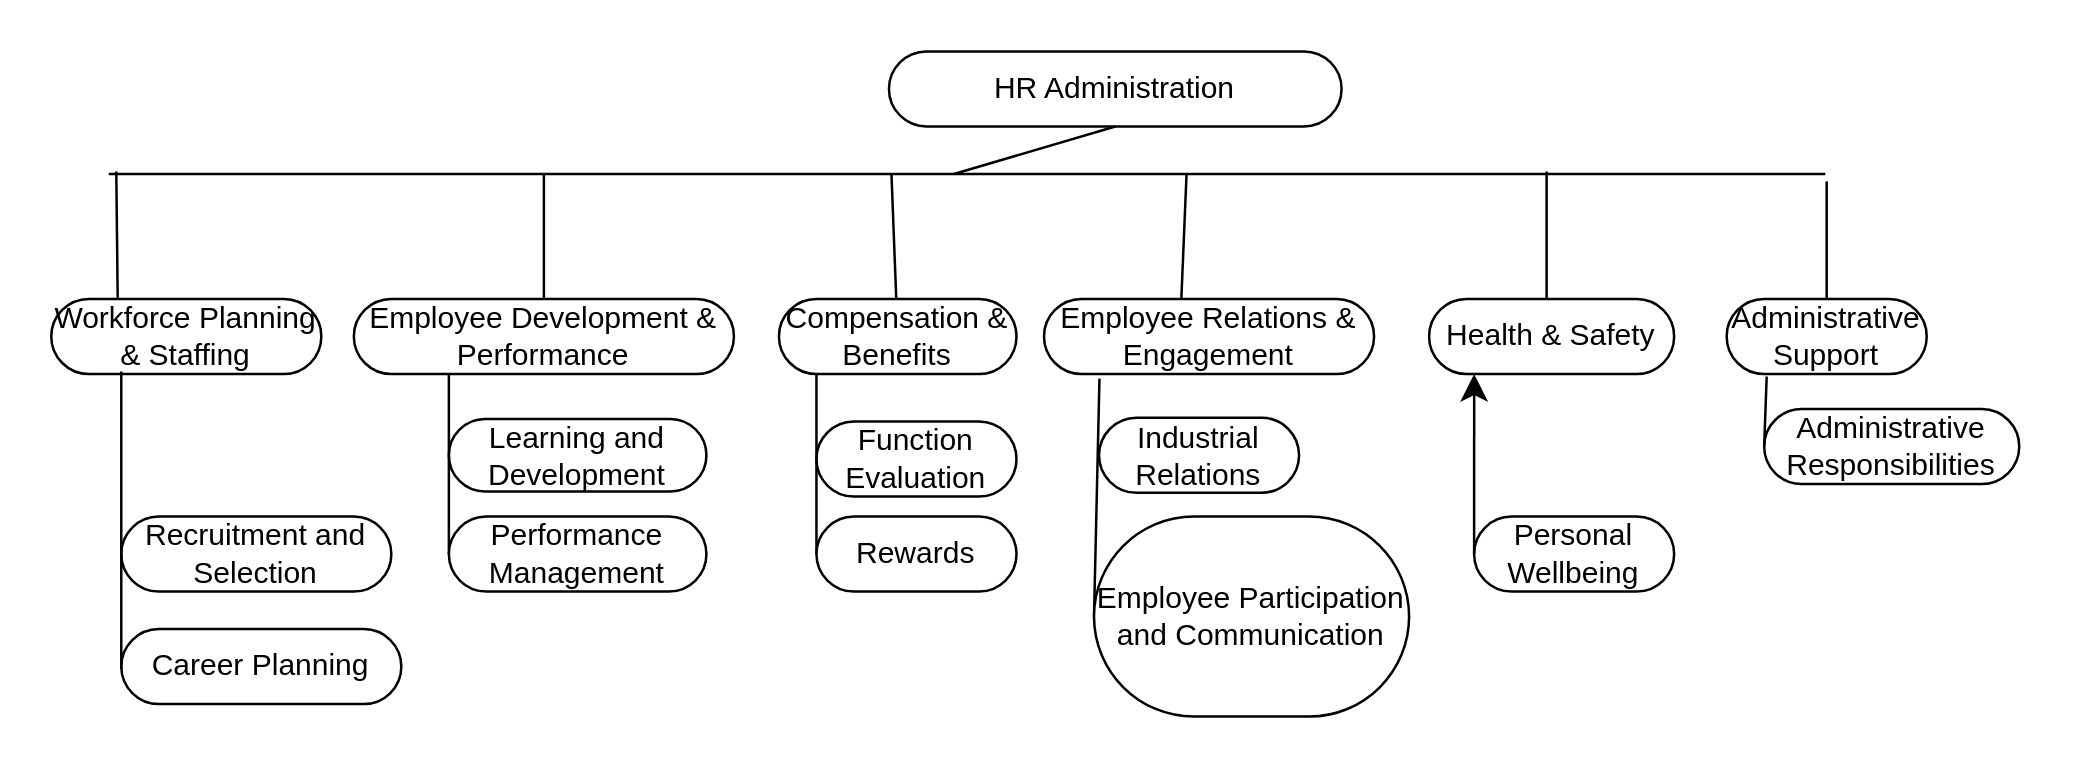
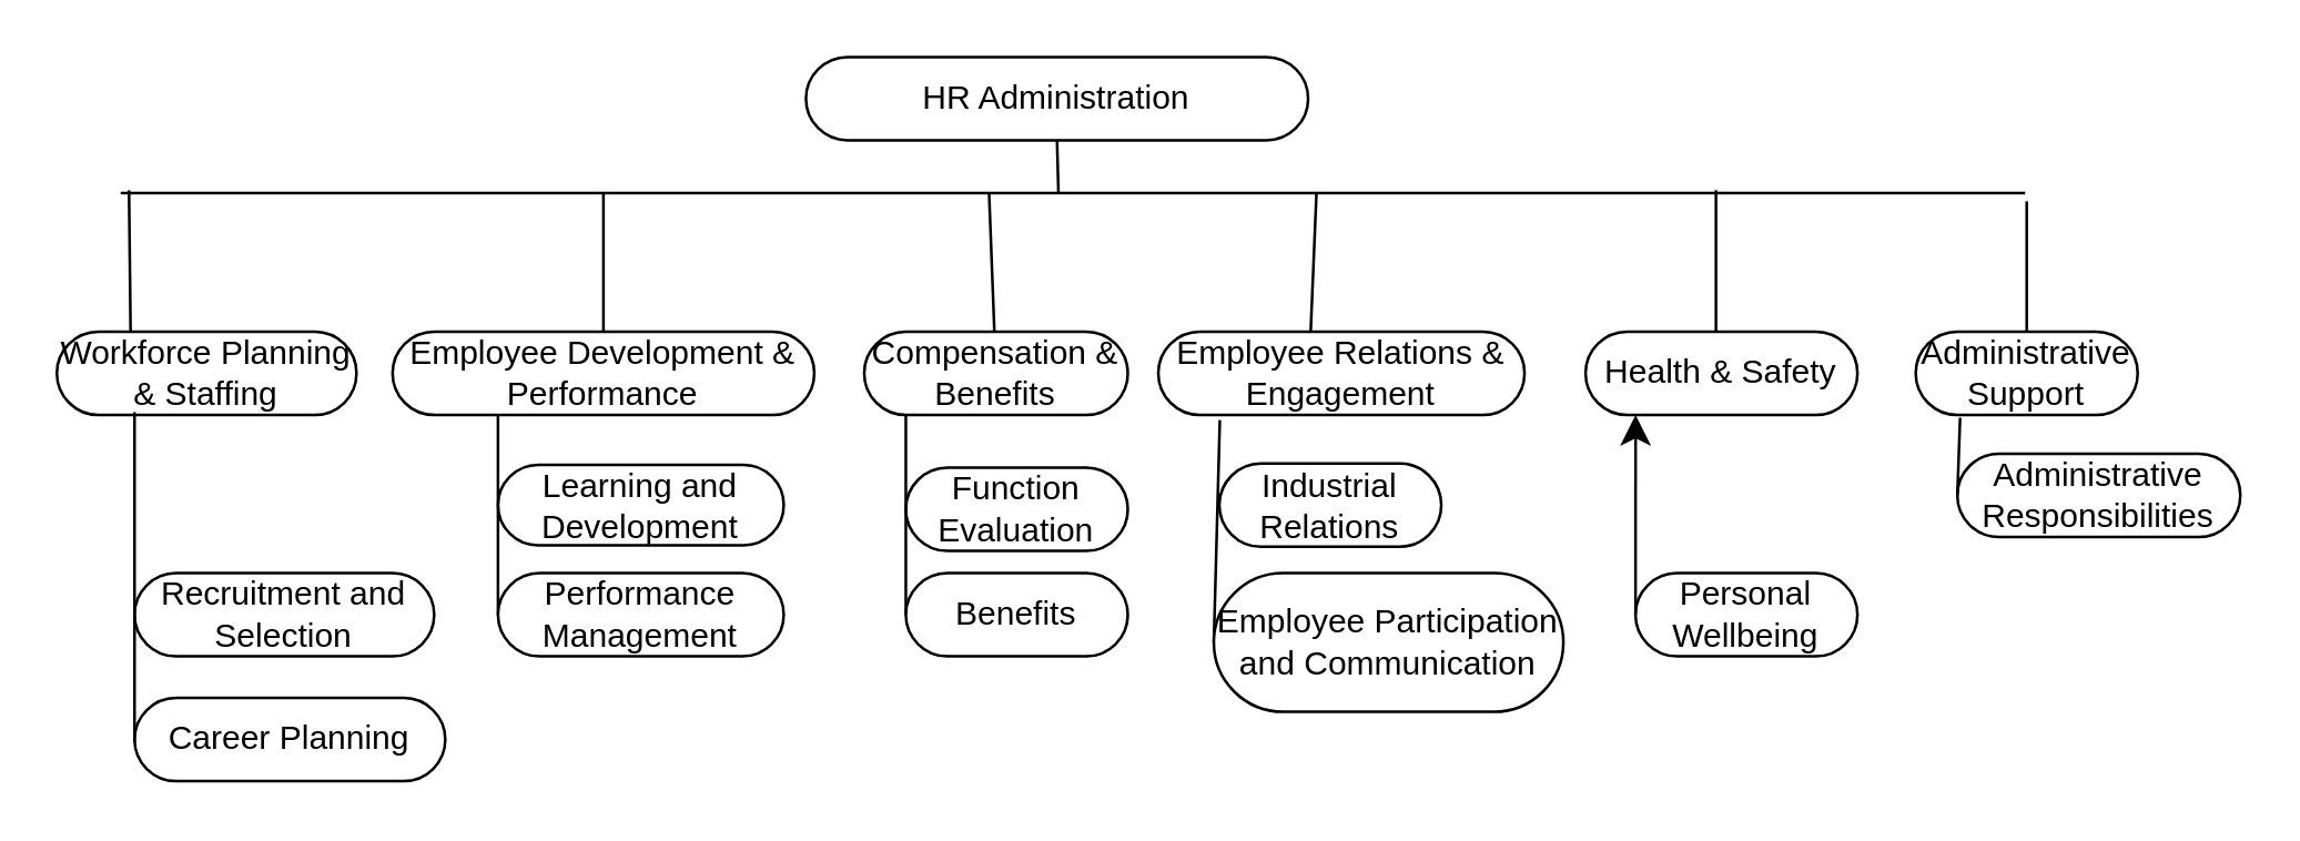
- <mxCell id="2" value="HR Administration" style="html=1;dashed=0;whiteSpace=wrap;shape=mxgraph.dfd.start" vertex="1" parent="1"><mxGeometry x="355" y="20" width="181" height="30" as="geometry" /></mxCell>
+ <mxCell id="2" value="HR Administration" style="html=1;dashed=0;whiteSpace=wrap;shape=mxgraph.dfd.start" vertex="1" parent="1"><mxGeometry x="290" y="20" width="181" height="30" as="geometry" /></mxCell>
- <mxCell id="24" value="Rewards" style="html=1;dashed=0;whiteSpace=wrap;shape=mxgraph.dfd.start" vertex="1" parent="1"><mxGeometry x="326" y="206" width="80" height="30" as="geometry" /></mxCell>
+ <mxCell id="24" value="Benefits" style="html=1;dashed=0;whiteSpace=wrap;shape=mxgraph.dfd.start" vertex="1" parent="1"><mxGeometry x="326" y="206" width="80" height="30" as="geometry" /></mxCell>
- <mxCell id="28" value="Employee Participation and Communication" style="html=1;dashed=0;whiteSpace=wrap;shape=mxgraph.dfd.start" vertex="1" parent="1"><mxGeometry x="437" y="206" width="126" height="80" as="geometry" /></mxCell>
+ <mxCell id="28" value="Employee Participation and Communication" style="html=1;dashed=0;whiteSpace=wrap;shape=mxgraph.dfd.start" vertex="1" parent="1"><mxGeometry x="437" y="206" width="126" height="50" as="geometry" /></mxCell>
